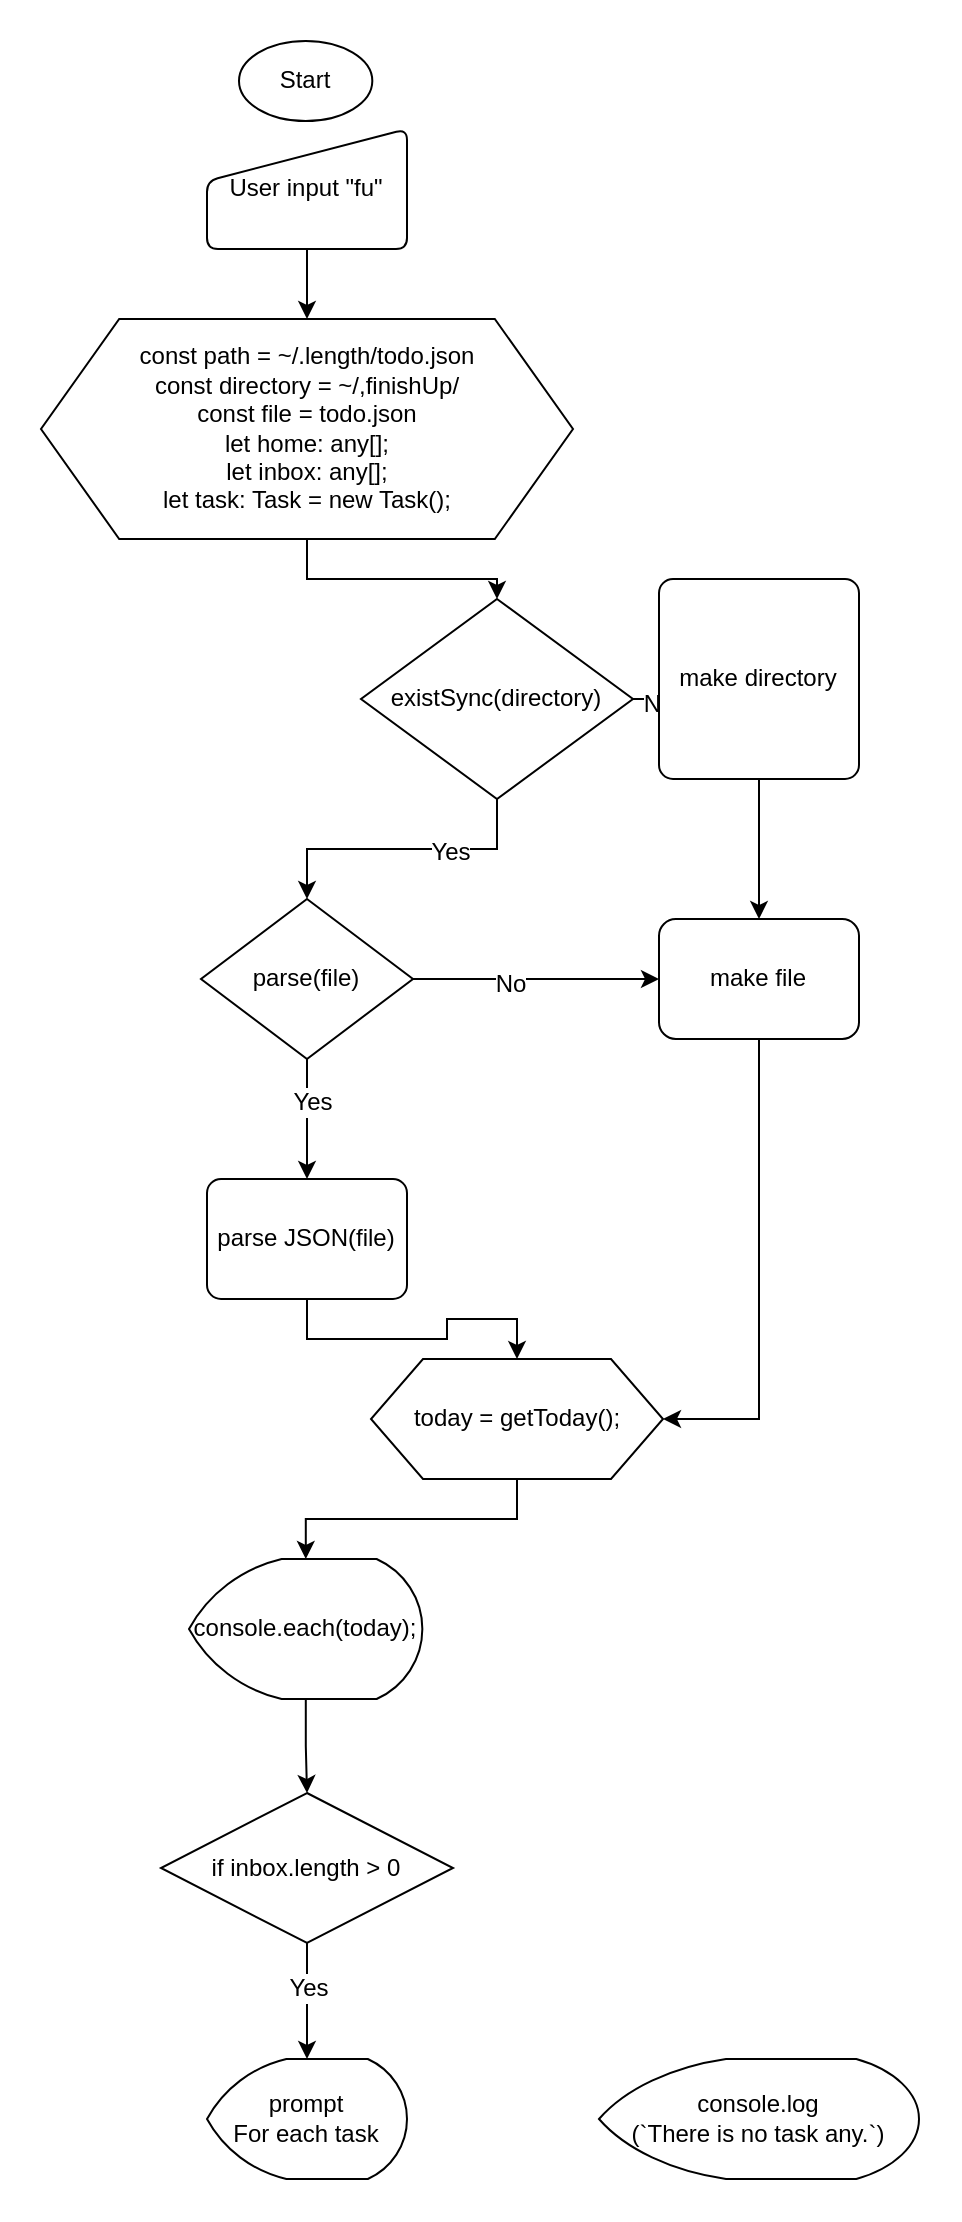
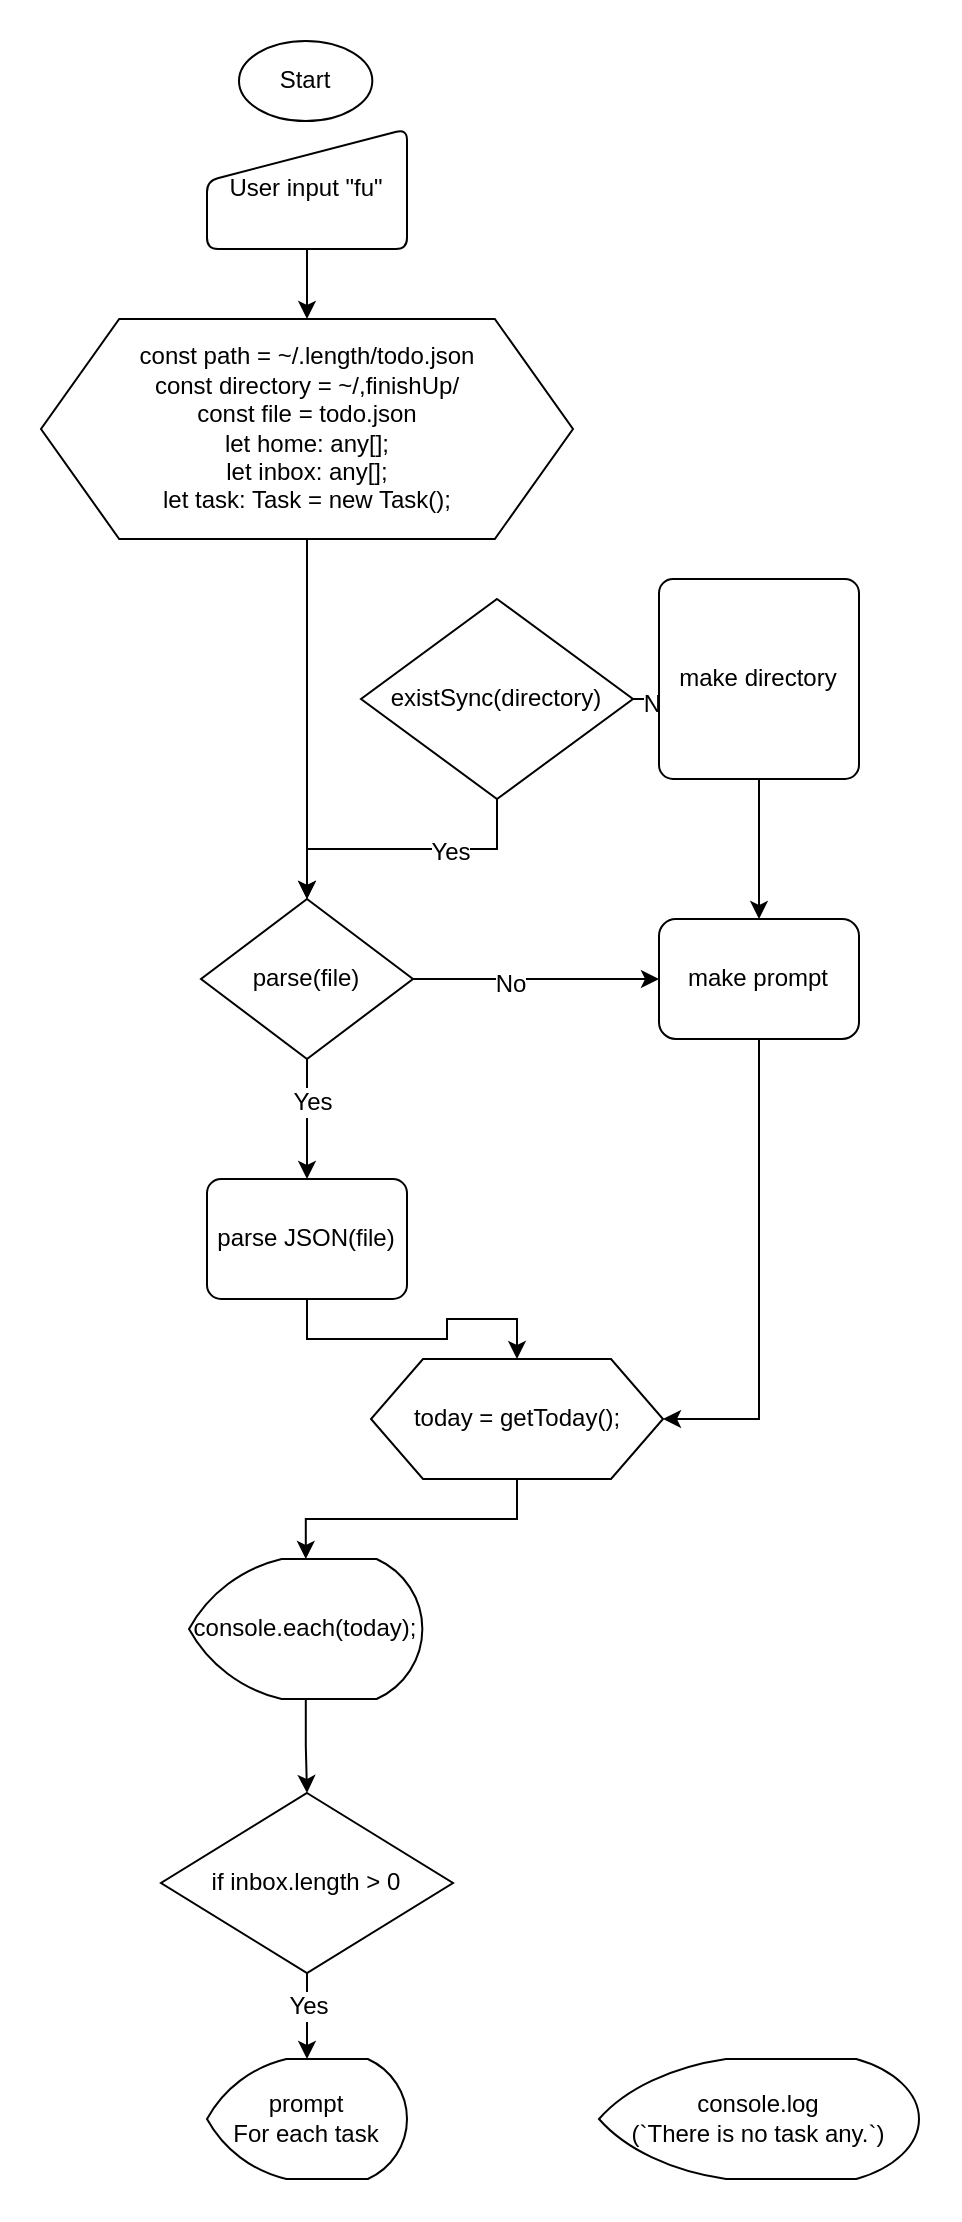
- <mxCell id="5" value="" style="edgeStyle=orthogonalEdgeStyle;rounded=0;orthogonalLoop=1;jettySize=auto;html=1;strokeWidth=1;" parent="1" source="6" target="11" edge="1"><mxGeometry relative="1" as="geometry" /></mxCell>
+ <mxCell id="5" value="" style="edgeStyle=orthogonalEdgeStyle;rounded=0;orthogonalLoop=1;jettySize=auto;html=1;strokeWidth=1;" parent="1" source="6" target="16" edge="1"><mxGeometry relative="1" as="geometry" /></mxCell>
- <mxCell id="20" value="make file" style="whiteSpace=wrap;html=1;rounded=1;arcSize=14;strokeWidth=1;" parent="1" vertex="1"><mxGeometry x="329" y="459" width="100" height="60" as="geometry" /></mxCell>
+ <mxCell id="20" value="make prompt" style="whiteSpace=wrap;html=1;rounded=1;arcSize=14;strokeWidth=1;" parent="1" vertex="1"><mxGeometry x="329" y="459" width="100" height="60" as="geometry" /></mxCell>
- <mxCell id="28" value="if inbox.length &amp;gt; 0" style="rhombus;whiteSpace=wrap;html=1;arcSize=6;strokeWidth=1;" parent="1" vertex="1"><mxGeometry x="80" y="896" width="146" height="75" as="geometry" /></mxCell>
+ <mxCell id="28" value="if inbox.length &amp;gt; 0" style="rhombus;whiteSpace=wrap;html=1;arcSize=6;strokeWidth=1;" parent="1" vertex="1"><mxGeometry x="80" y="896" width="146" height="90" as="geometry" /></mxCell>
